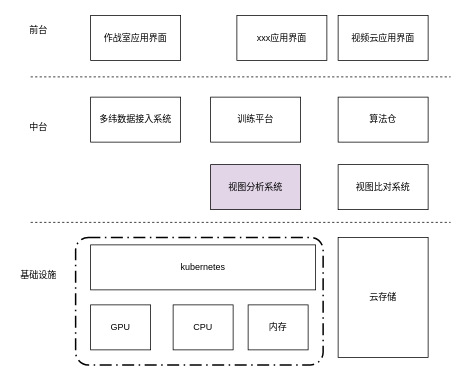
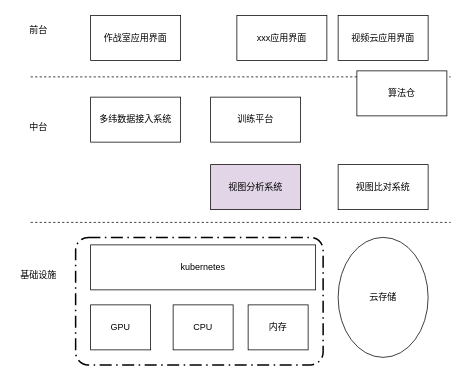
- <mxCell id="6" value="算法仓" style="rounded=0;whiteSpace=wrap;html=1;" vertex="1" parent="1"><mxGeometry x="450" y="129" width="120" height="60" as="geometry" /></mxCell>
+ <mxCell id="6" value="算法仓" style="rounded=0;whiteSpace=wrap;html=1;" vertex="1" parent="1"><mxGeometry x="475" y="94" width="120" height="60" as="geometry" /></mxCell>
- <mxCell id="14" value="云存储" style="rounded=0;whiteSpace=wrap;html=1;" vertex="1" parent="1"><mxGeometry x="450" y="316" width="120" height="160" as="geometry" /></mxCell>
+ <mxCell id="14" value="云存储" style="ellipse;whiteSpace=wrap;html=1;" vertex="1" parent="1"><mxGeometry x="450" y="316" width="120" height="160" as="geometry" /></mxCell>
